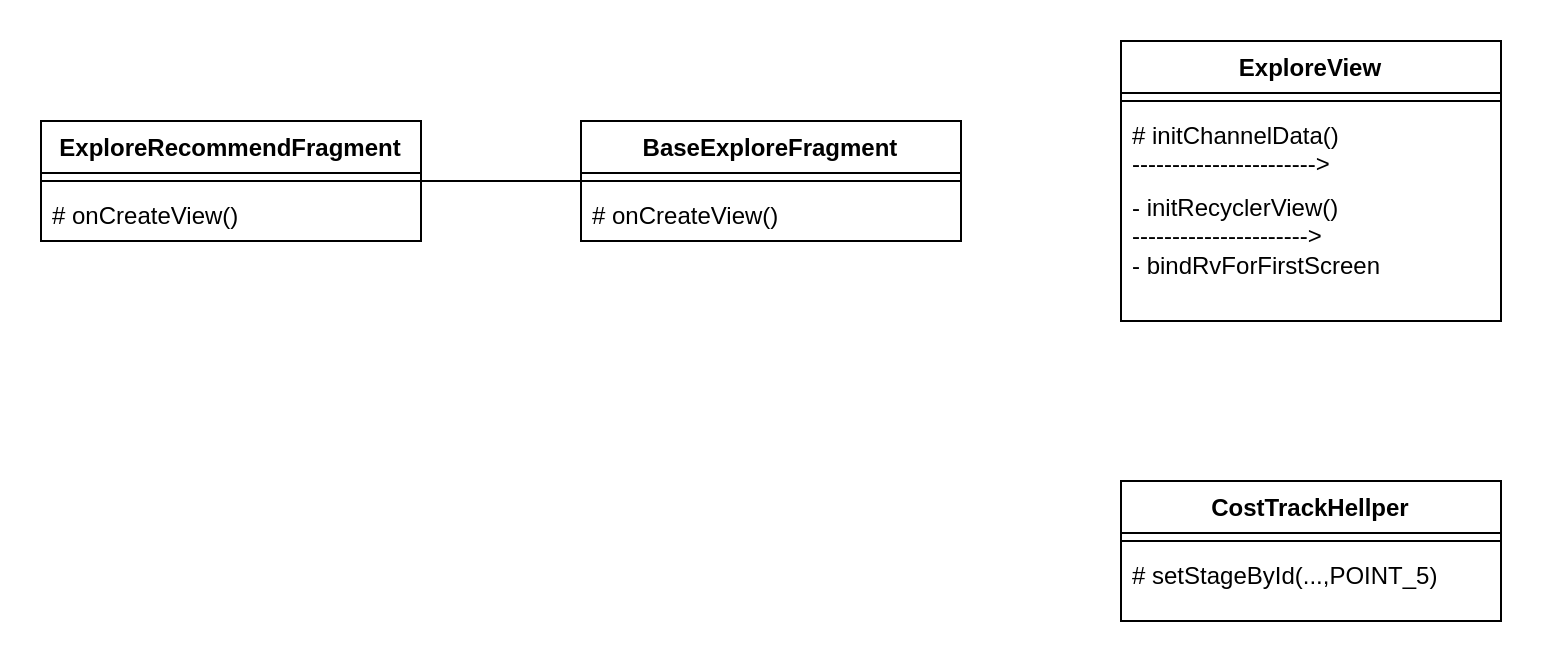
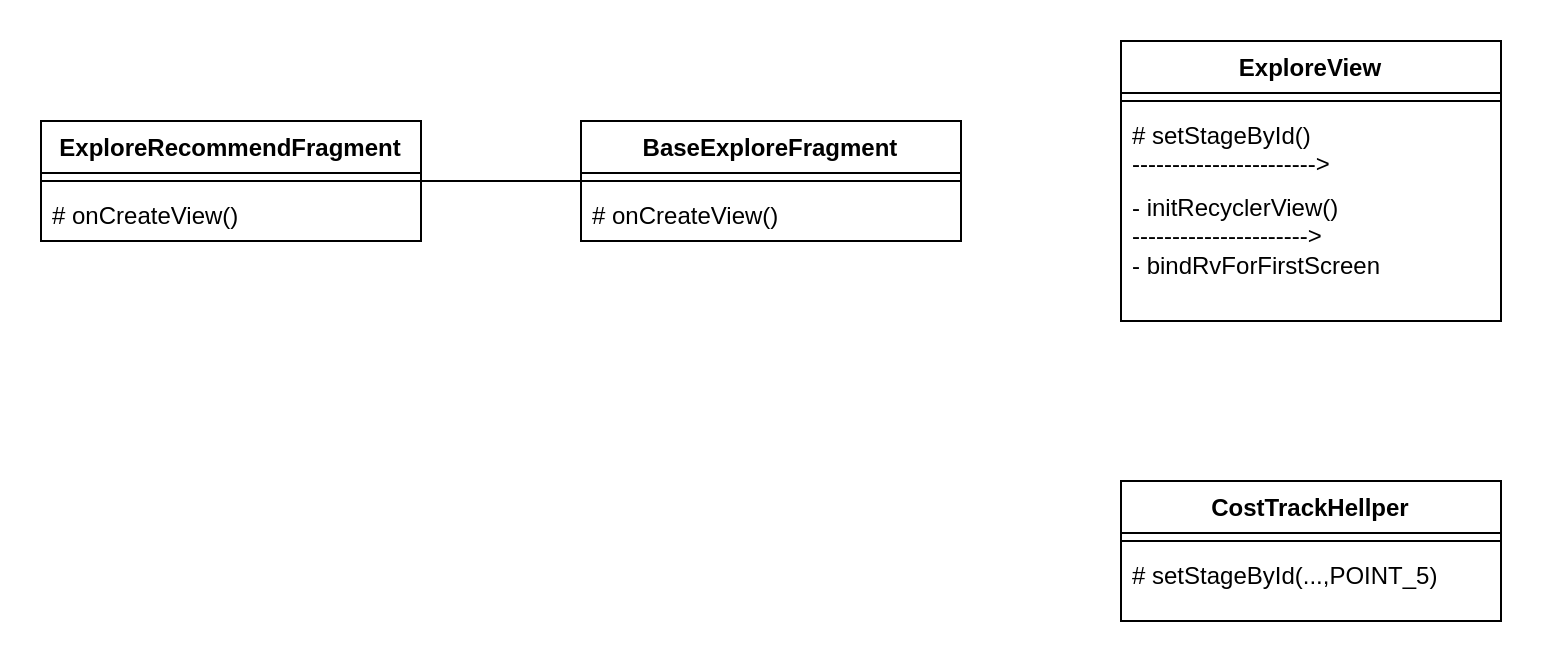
- <mxCell id="11" value="# initChannelData()&lt;br&gt;-----------------------&amp;gt;" style="text;strokeColor=none;fillColor=none;align=left;verticalAlign=top;spacingLeft=4;spacingRight=4;overflow=hidden;rotatable=0;points=[[0,0.5],[1,0.5]];portConstraint=eastwest;whiteSpace=wrap;html=1;" vertex="1" parent="9"><mxGeometry y="34" width="190" height="36" as="geometry" /></mxCell>
+ <mxCell id="11" value="# setStageById()&lt;br&gt;-----------------------&amp;gt;" style="text;strokeColor=none;fillColor=none;align=left;verticalAlign=top;spacingLeft=4;spacingRight=4;overflow=hidden;rotatable=0;points=[[0,0.5],[1,0.5]];portConstraint=eastwest;whiteSpace=wrap;html=1;" vertex="1" parent="9"><mxGeometry y="34" width="190" height="36" as="geometry" /></mxCell>
